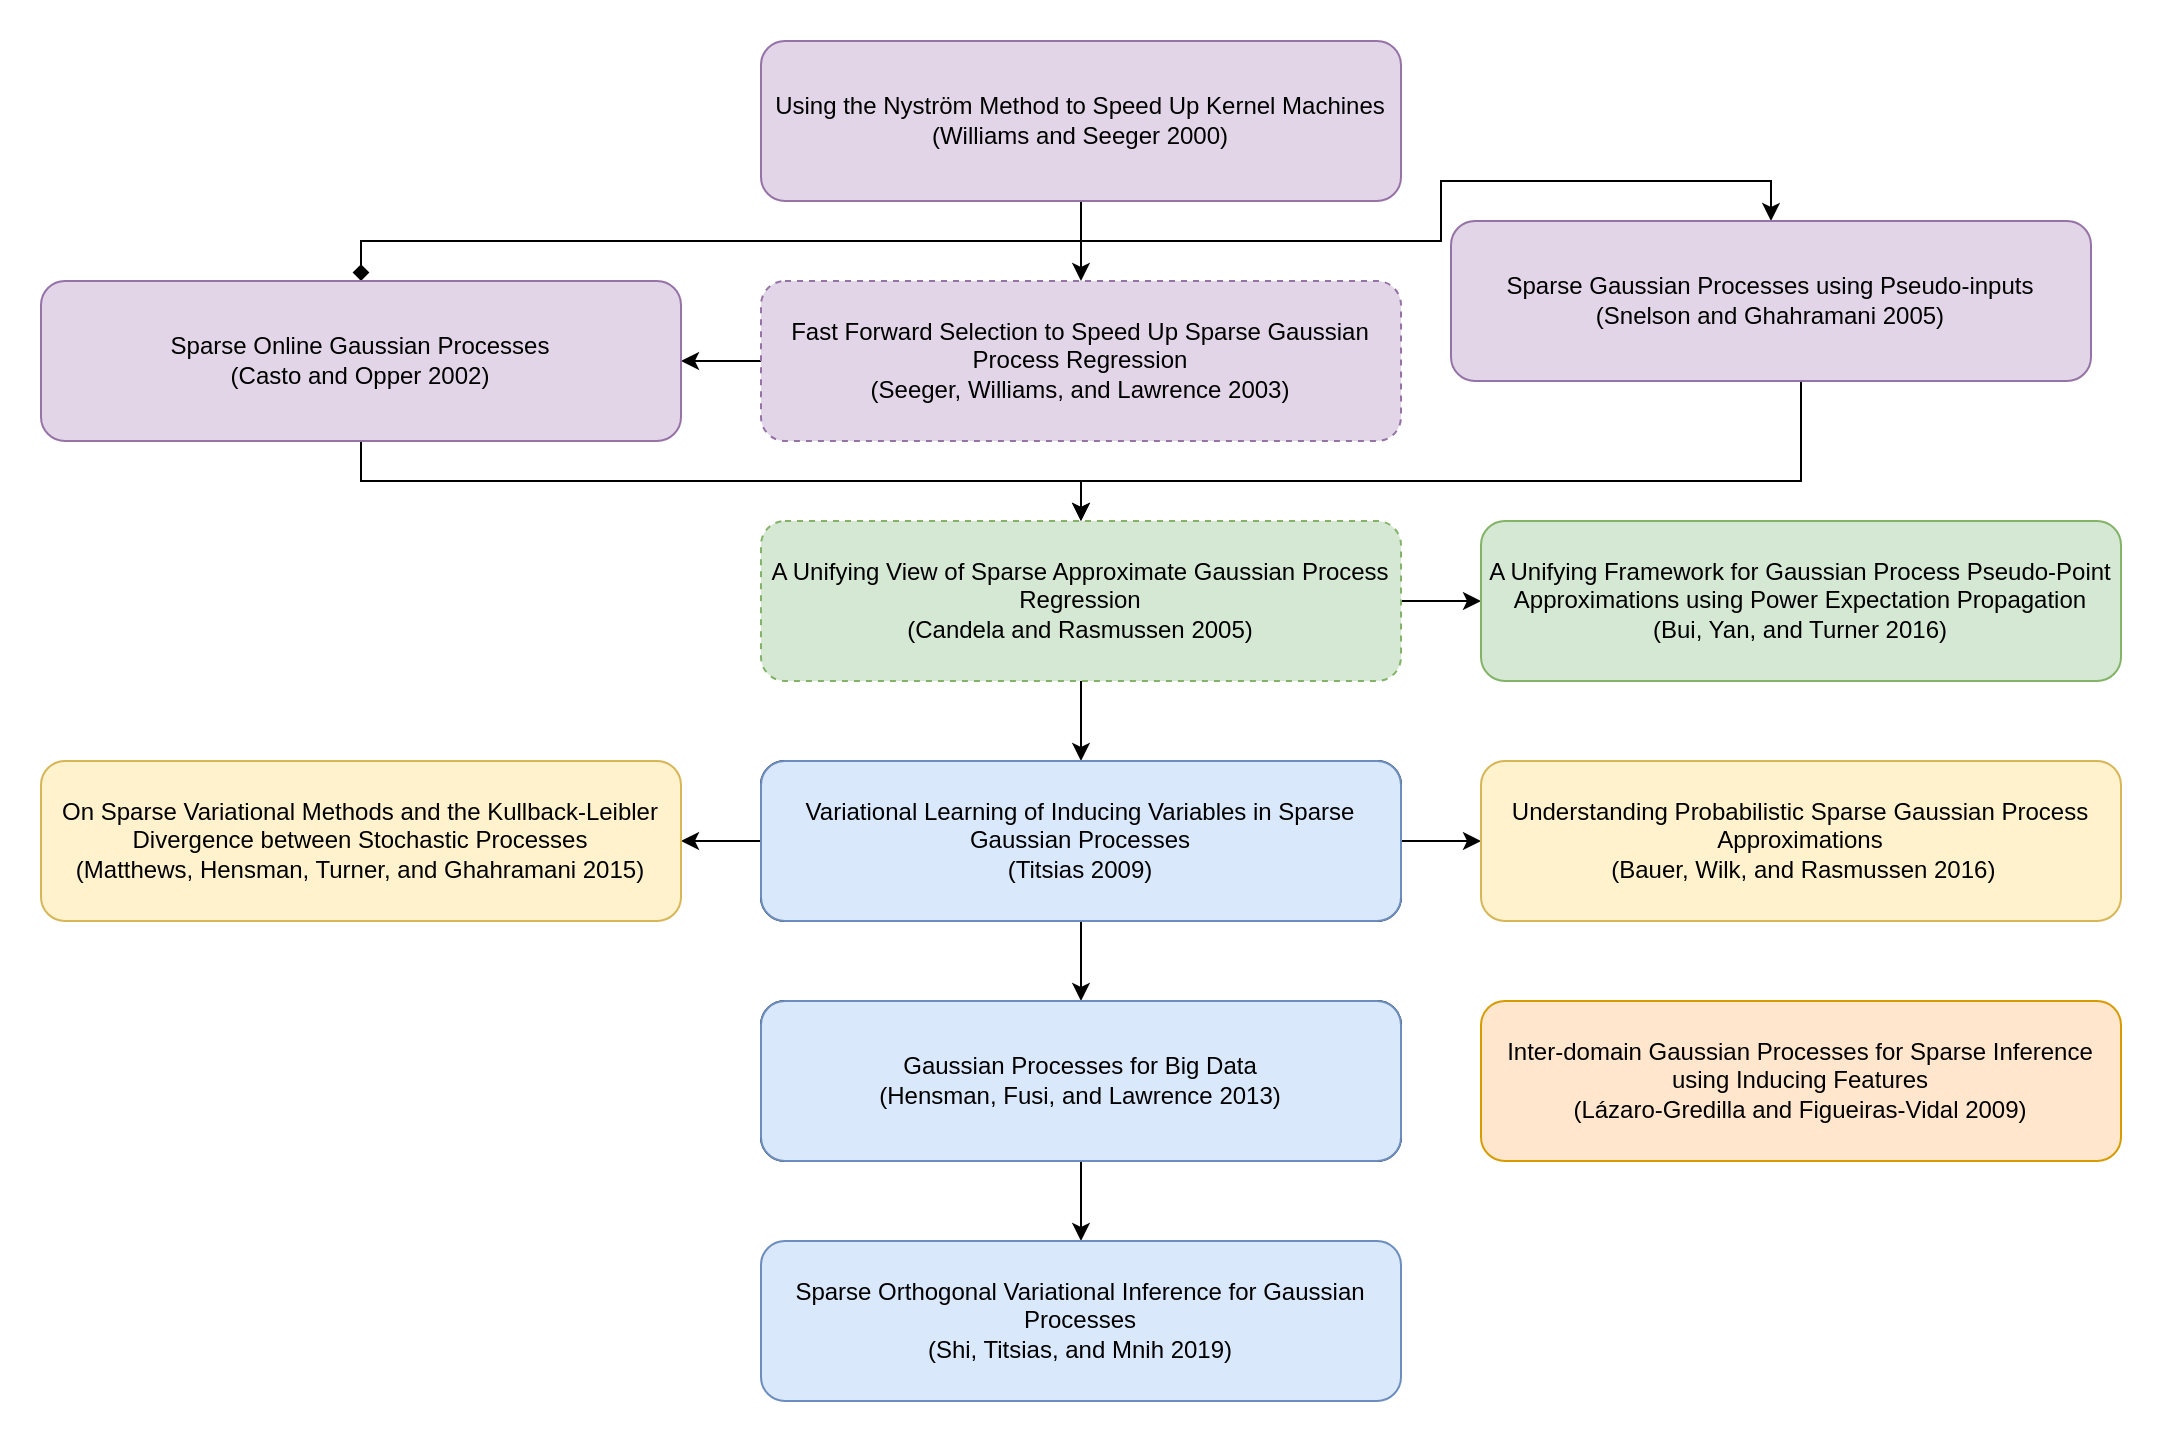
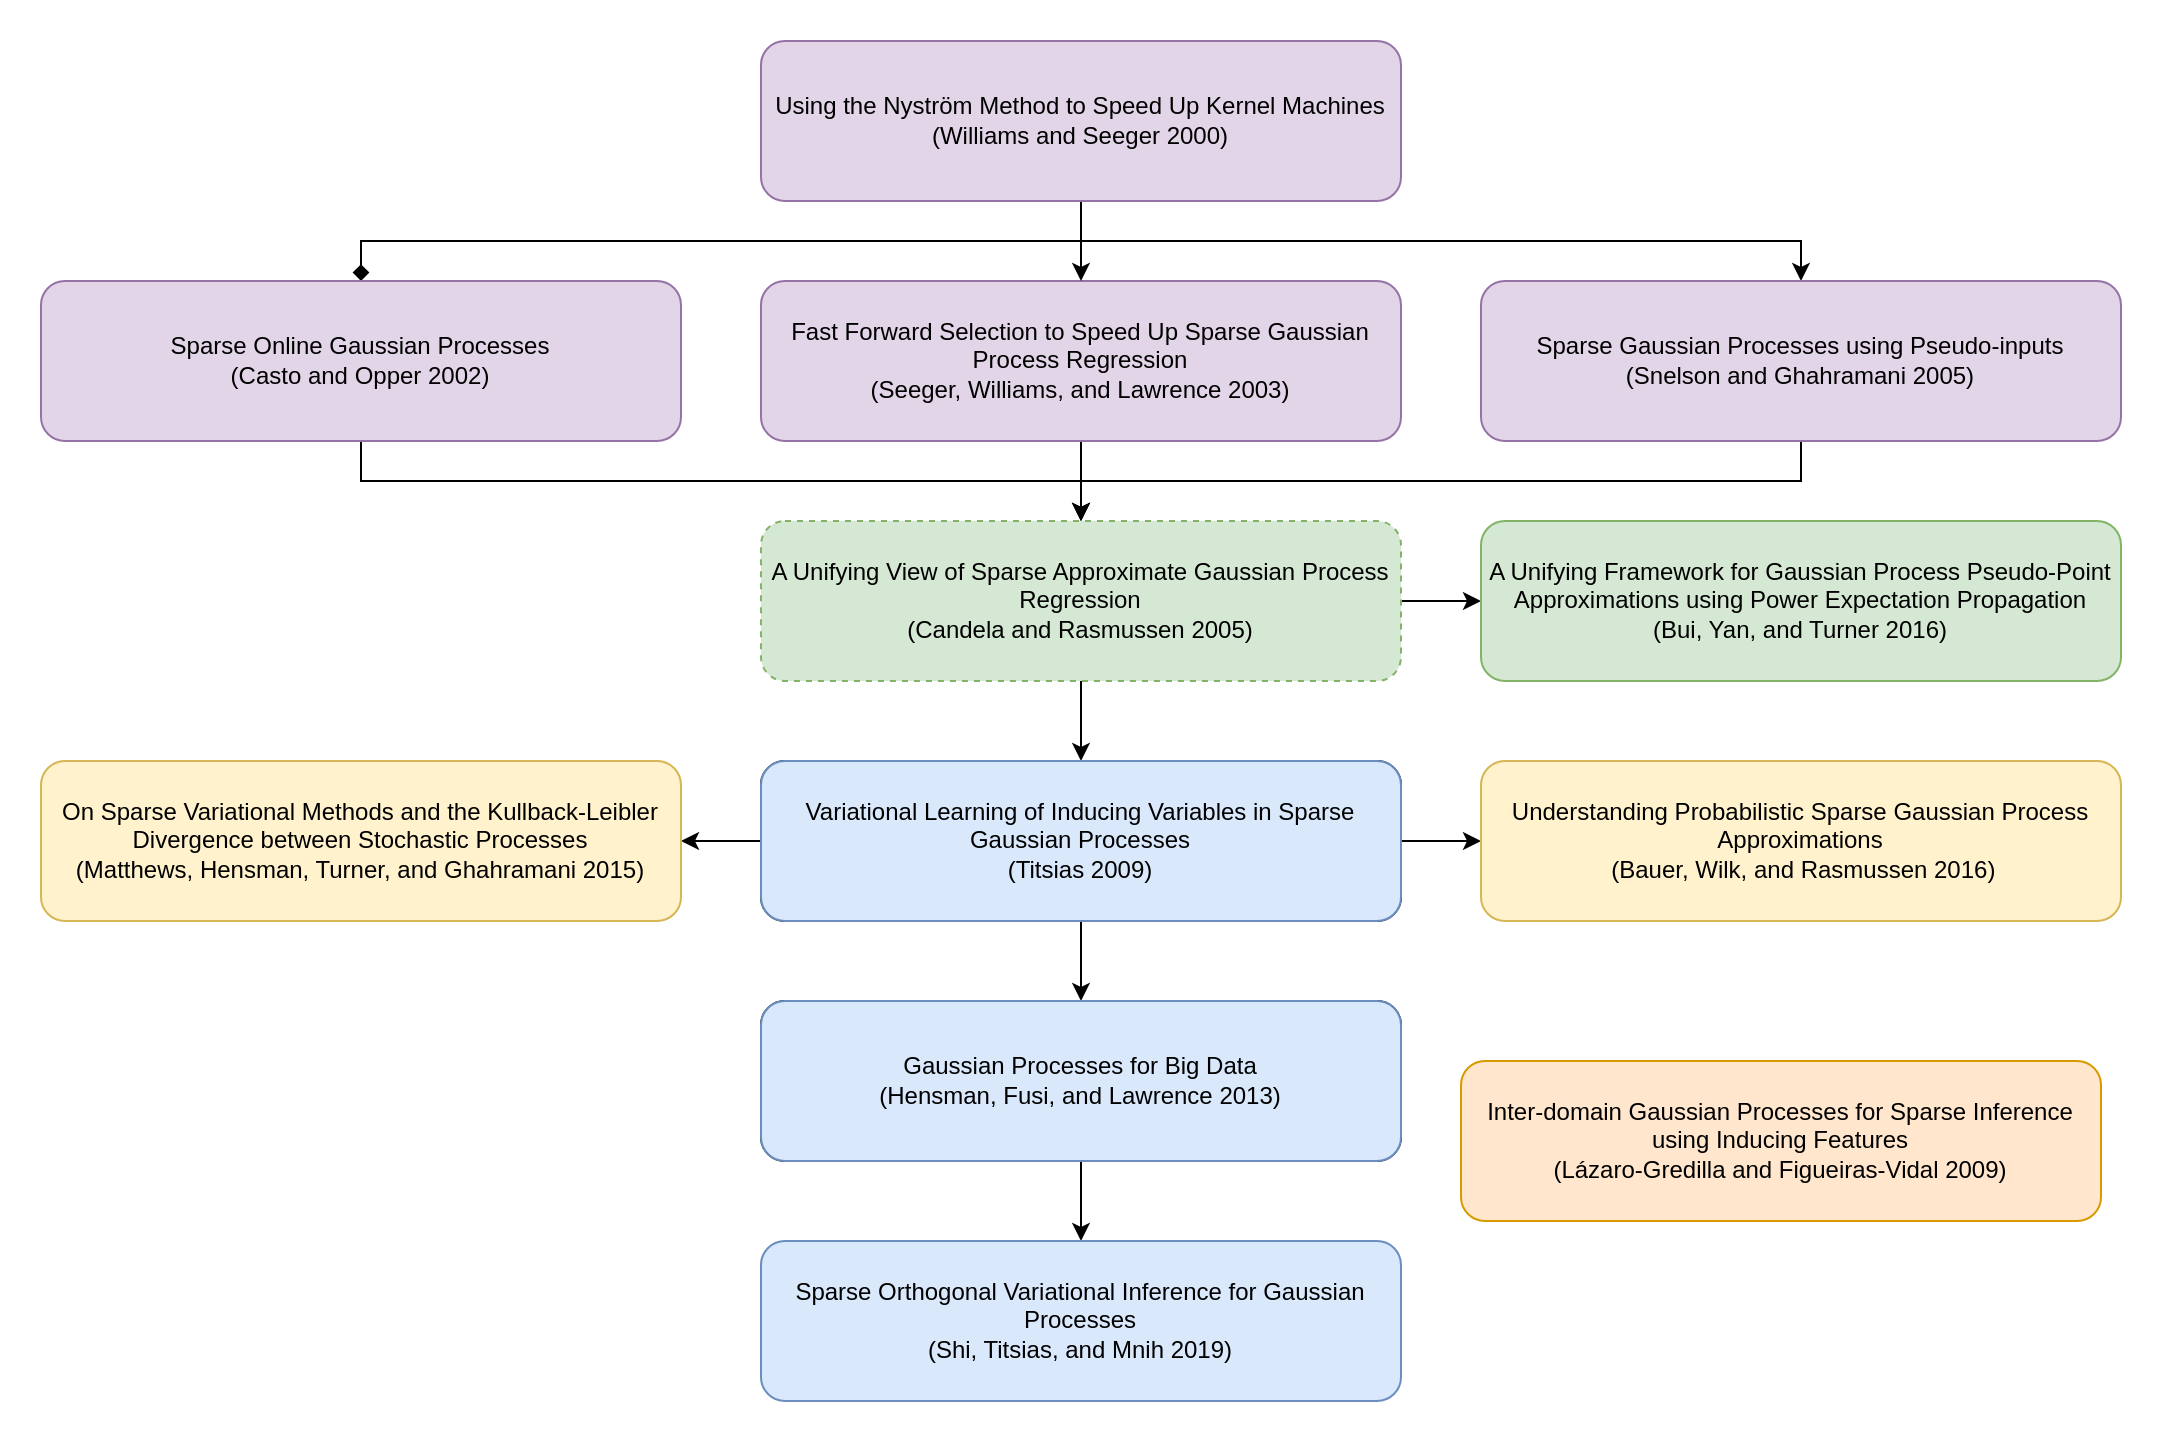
- <mxCell id="9" value="Sparse Gaussian Processes using Pseudo-inputs&lt;br&gt;(Snelson and Ghahramani 2005)" style="rounded=1;whiteSpace=wrap;html=1;fillColor=#e1d5e7;strokeColor=#9673a6;" parent="1" vertex="1"><mxGeometry x="725" y="110" width="320" height="80" as="geometry" /></mxCell>
+ <mxCell id="9" value="Sparse Gaussian Processes using Pseudo-inputs&lt;br&gt;(Snelson and Ghahramani 2005)" style="rounded=1;whiteSpace=wrap;html=1;fillColor=#e1d5e7;strokeColor=#9673a6;" parent="1" vertex="1"><mxGeometry x="740" y="140" width="320" height="80" as="geometry" /></mxCell>
- <mxCell id="2" value="" style="edgeStyle=orthogonalEdgeStyle;rounded=0;orthogonalLoop=1;jettySize=auto;html=1;" edge="1" parent="1" source="3" target="14"><mxGeometry relative="1" as="geometry" /></mxCell>
+ <mxCell id="2" value="" style="edgeStyle=orthogonalEdgeStyle;rounded=0;orthogonalLoop=1;jettySize=auto;html=1;" edge="1" parent="1" source="3" target="12"><mxGeometry relative="1" as="geometry" /></mxCell>
- <mxCell id="3" value="Fast Forward Selection to Speed Up Sparse Gaussian Process Regression&lt;br&gt;(Seeger, Williams, and Lawrence 2003)" style="rounded=1;whiteSpace=wrap;html=1;fillColor=#e1d5e7;strokeColor=#9673a6;dashed=1;" parent="1" vertex="1"><mxGeometry x="380" y="140" width="320" height="80" as="geometry" /></mxCell>
+ <mxCell id="3" value="Fast Forward Selection to Speed Up Sparse Gaussian Process Regression&lt;br&gt;(Seeger, Williams, and Lawrence 2003)" style="rounded=1;whiteSpace=wrap;html=1;fillColor=#e1d5e7;strokeColor=#9673a6;" parent="1" vertex="1"><mxGeometry x="380" y="140" width="320" height="80" as="geometry" /></mxCell>
- <mxCell id="21" value="Inter-domain Gaussian Processes for Sparse Inference using Inducing Features&lt;br&gt;(Lázaro-Gredilla and Figueiras-Vidal 2009)" style="rounded=1;whiteSpace=wrap;html=1;fillColor=#ffe6cc;strokeColor=#d79b00;" vertex="1" parent="1"><mxGeometry x="740" y="500" width="320" height="80" as="geometry" /></mxCell>
+ <mxCell id="21" value="Inter-domain Gaussian Processes for Sparse Inference using Inducing Features&lt;br&gt;(Lázaro-Gredilla and Figueiras-Vidal 2009)" style="rounded=1;whiteSpace=wrap;html=1;fillColor=#ffe6cc;strokeColor=#d79b00;" vertex="1" parent="1"><mxGeometry x="730" y="530" width="320" height="80" as="geometry" /></mxCell>
